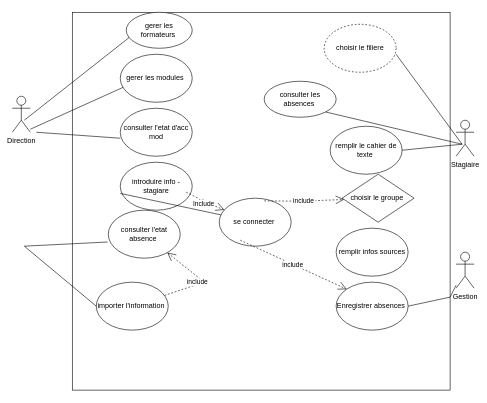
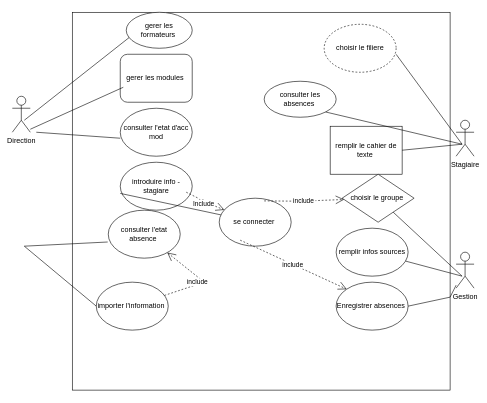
- <mxCell id="4" value="gerer les modules&amp;nbsp;" style="ellipse;whiteSpace=wrap;html=1;" vertex="1" parent="1"><mxGeometry x="200" y="90" width="120" height="80" as="geometry" /></mxCell>
+ <mxCell id="4" value="gerer les modules&amp;nbsp;" style="whiteSpace=wrap;html=1;rounded=1;" vertex="1" parent="1"><mxGeometry x="200" y="90" width="120" height="80" as="geometry" /></mxCell>
- <mxCell id="12" value="remplir le cahier de texte&amp;nbsp;" style="ellipse;whiteSpace=wrap;html=1;" vertex="1" parent="1"><mxGeometry x="550" y="210" width="120" height="80" as="geometry" /></mxCell>
+ <mxCell id="12" value="remplir le cahier de texte&amp;nbsp;" style="whiteSpace=wrap;html=1;rounded=0;" vertex="1" parent="1"><mxGeometry x="550" y="210" width="120" height="80" as="geometry" /></mxCell>
+ <mxCell id="26" value="" style="endArrow=none;html=1;rounded=0;" edge="1" parent="1" source="14" target="13"><mxGeometry width="50" height="50" relative="1" as="geometry"><mxPoint x="370" y="330" as="sourcePoint" /><mxPoint x="420" y="280" as="targetPoint" /><Array as="points"><mxPoint x="770" y="460" /></Array></mxGeometry></mxCell>
